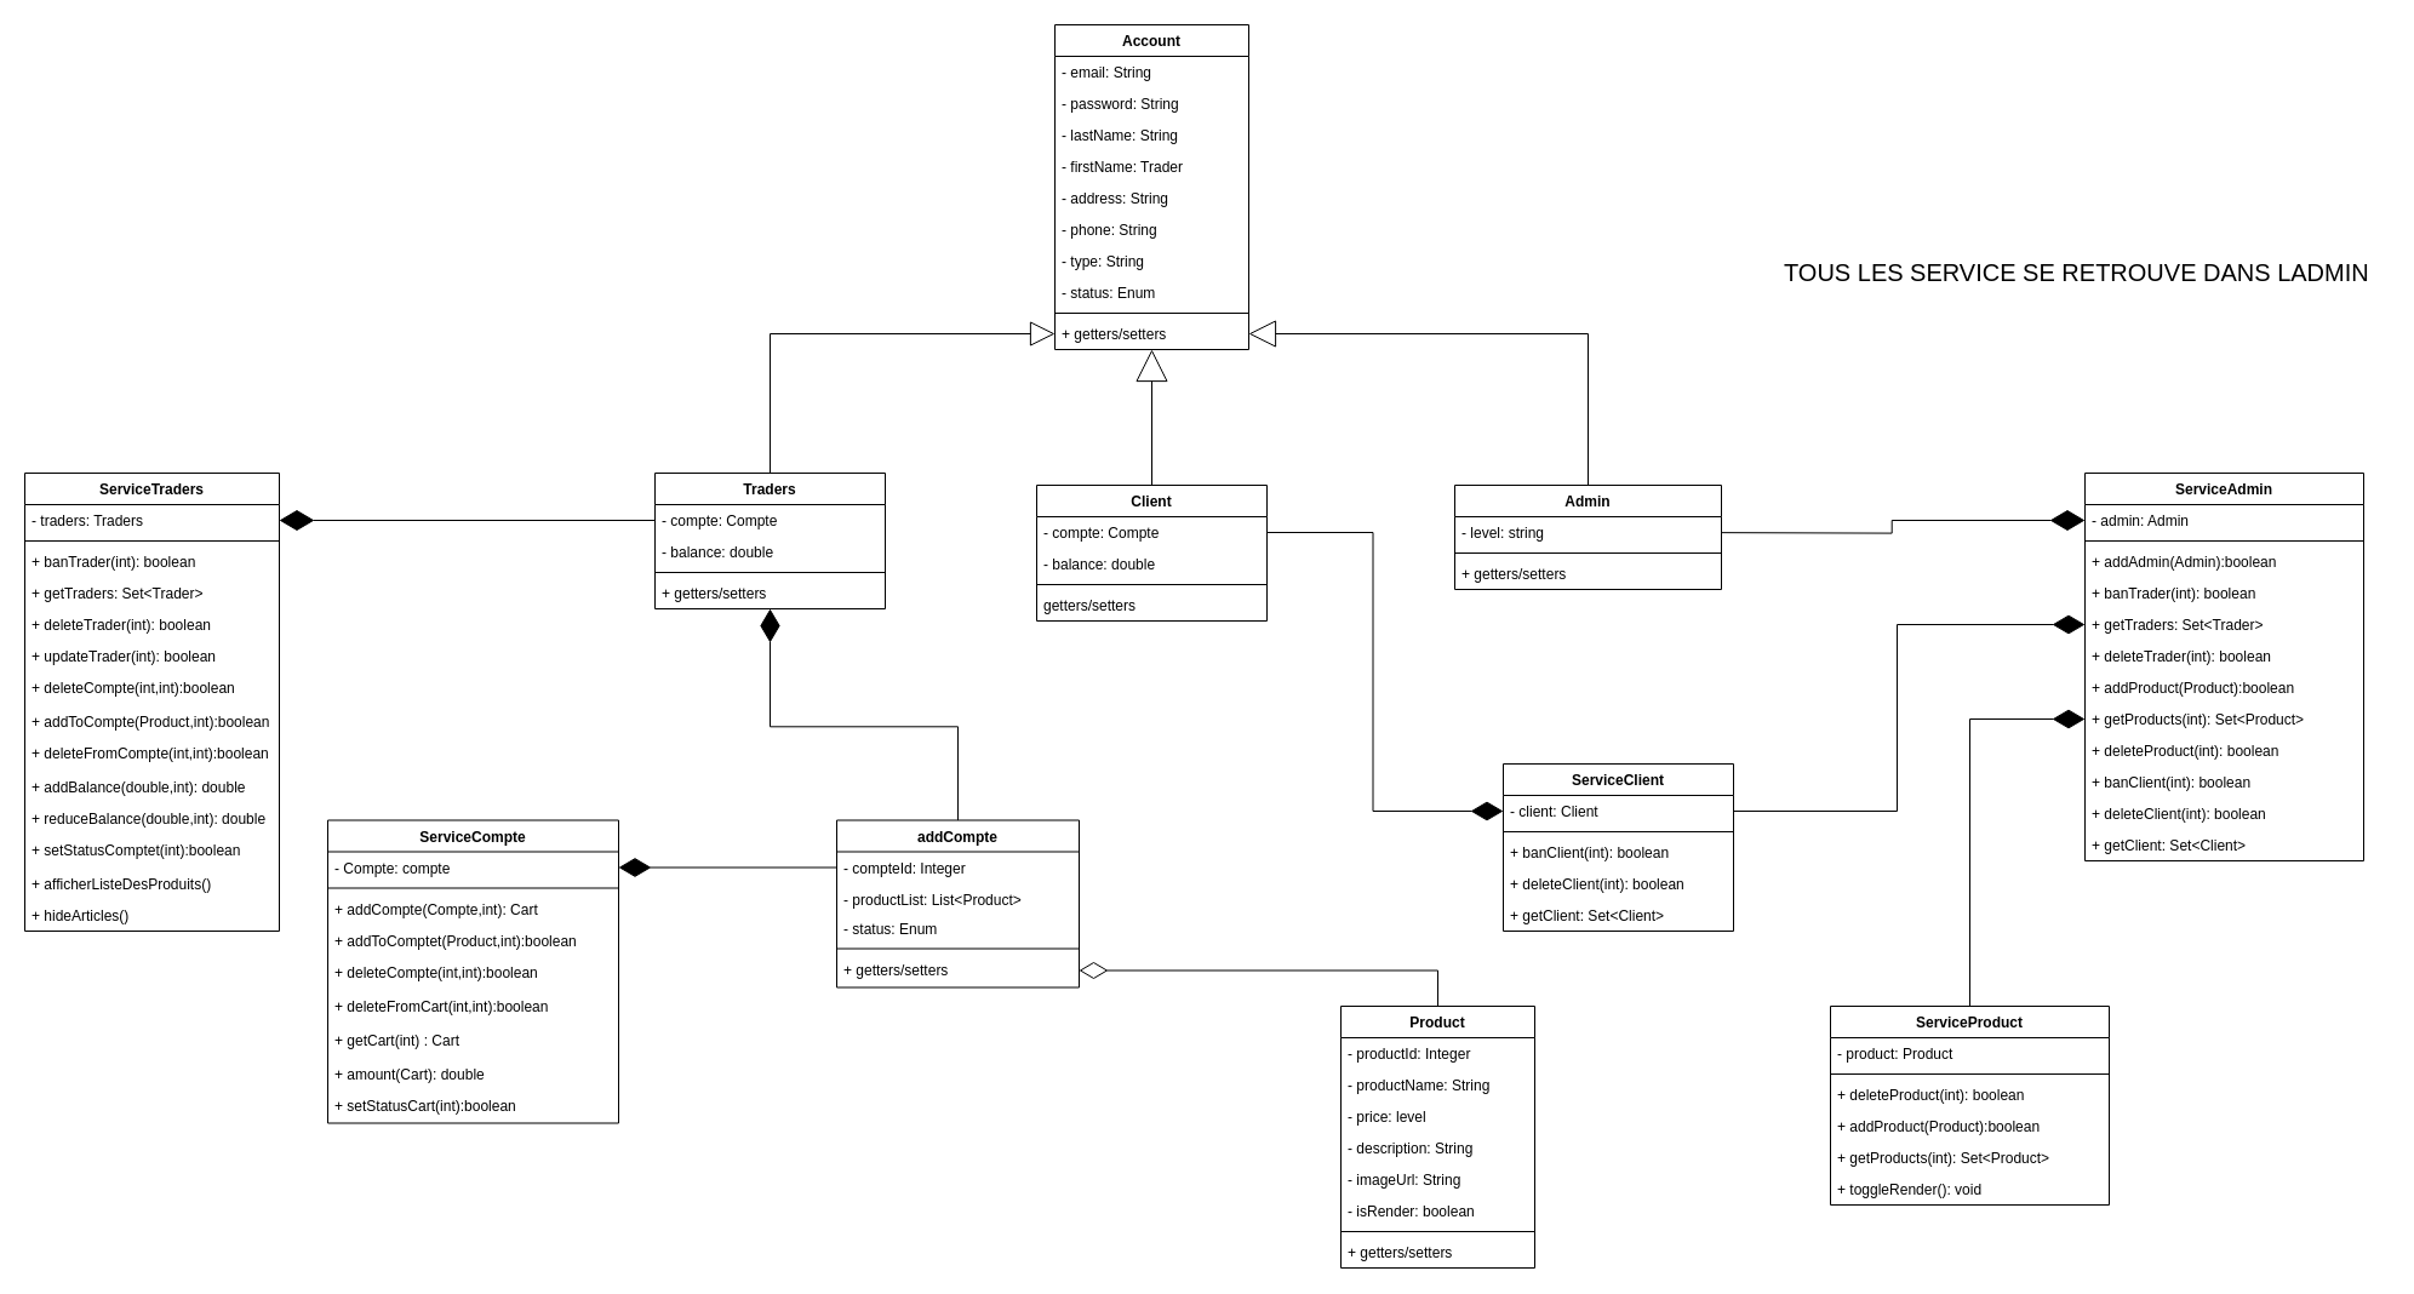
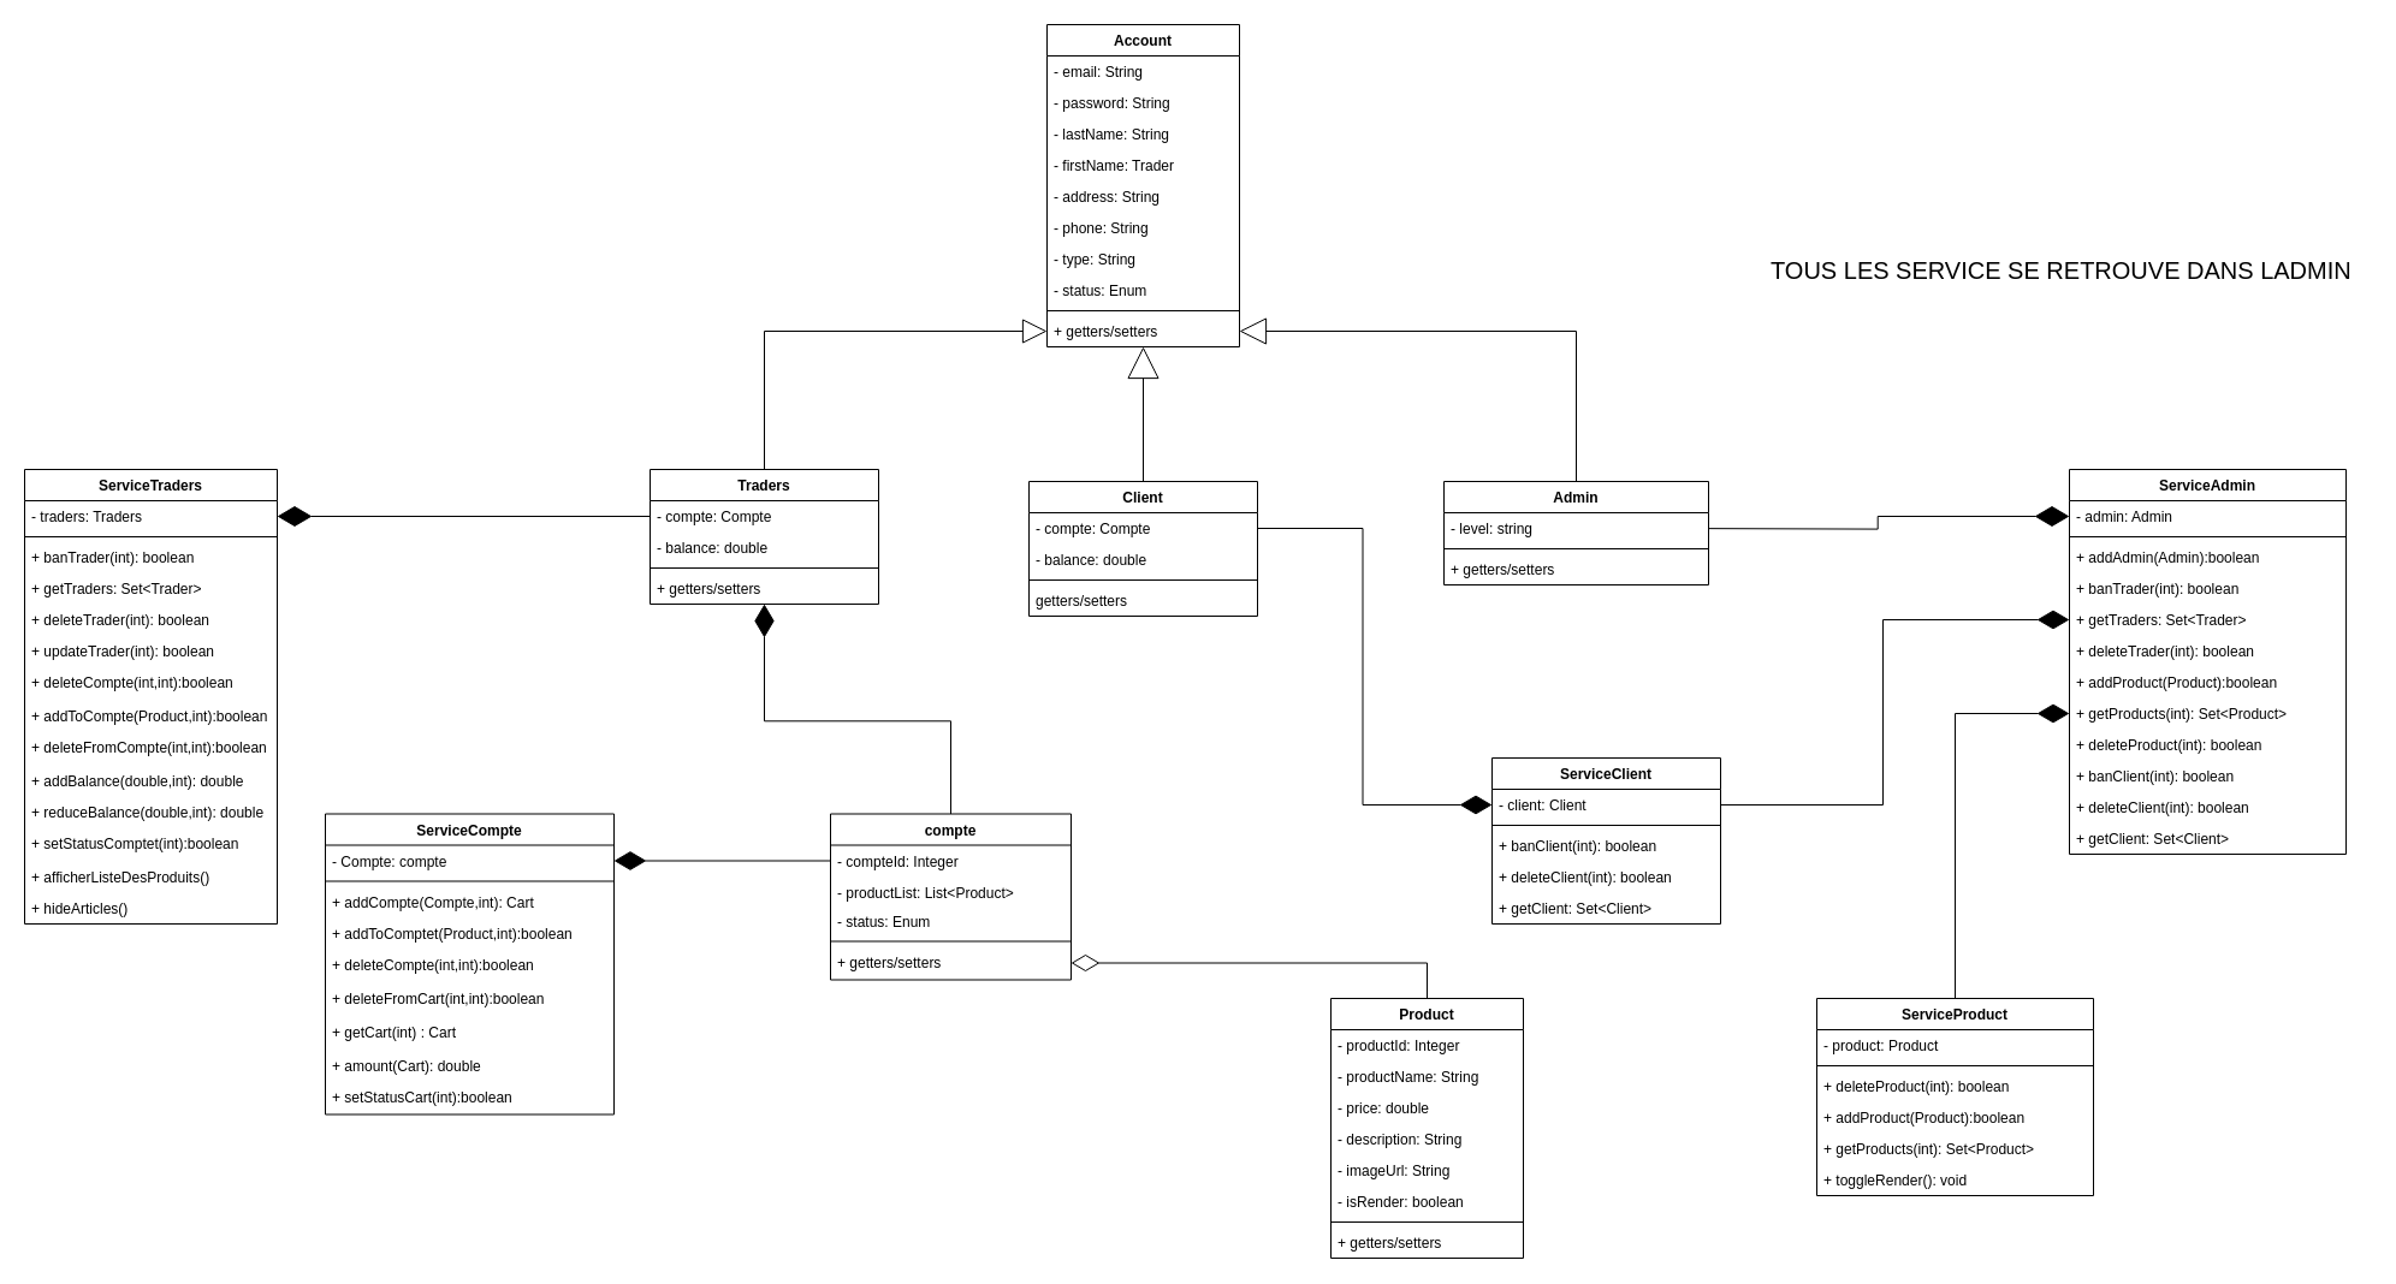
- <mxCell id="33" value="addCompte" style="swimlane;fontStyle=1;align=center;verticalAlign=top;childLayout=stackLayout;horizontal=1;startSize=26;horizontalStack=0;resizeParent=1;resizeParentMax=0;resizeLast=0;collapsible=1;marginBottom=0;" parent="1" vertex="1"><mxGeometry x="690" y="676.5" width="200" height="138" as="geometry" /></mxCell>
+ <mxCell id="33" value="compte" style="swimlane;fontStyle=1;align=center;verticalAlign=top;childLayout=stackLayout;horizontal=1;startSize=26;horizontalStack=0;resizeParent=1;resizeParentMax=0;resizeLast=0;collapsible=1;marginBottom=0;" parent="1" vertex="1"><mxGeometry x="690" y="676.5" width="200" height="138" as="geometry" /></mxCell>
- <mxCell id="27" value="- price: level" style="text;strokeColor=none;fillColor=none;align=left;verticalAlign=top;spacingLeft=4;spacingRight=4;overflow=hidden;rotatable=0;points=[[0,0.5],[1,0.5]];portConstraint=eastwest;" parent="24" vertex="1"><mxGeometry y="78" width="160" height="26" as="geometry" /></mxCell>
+ <mxCell id="27" value="- price: double" style="text;strokeColor=none;fillColor=none;align=left;verticalAlign=top;spacingLeft=4;spacingRight=4;overflow=hidden;rotatable=0;points=[[0,0.5],[1,0.5]];portConstraint=eastwest;" parent="24" vertex="1"><mxGeometry y="78" width="160" height="26" as="geometry" /></mxCell>
